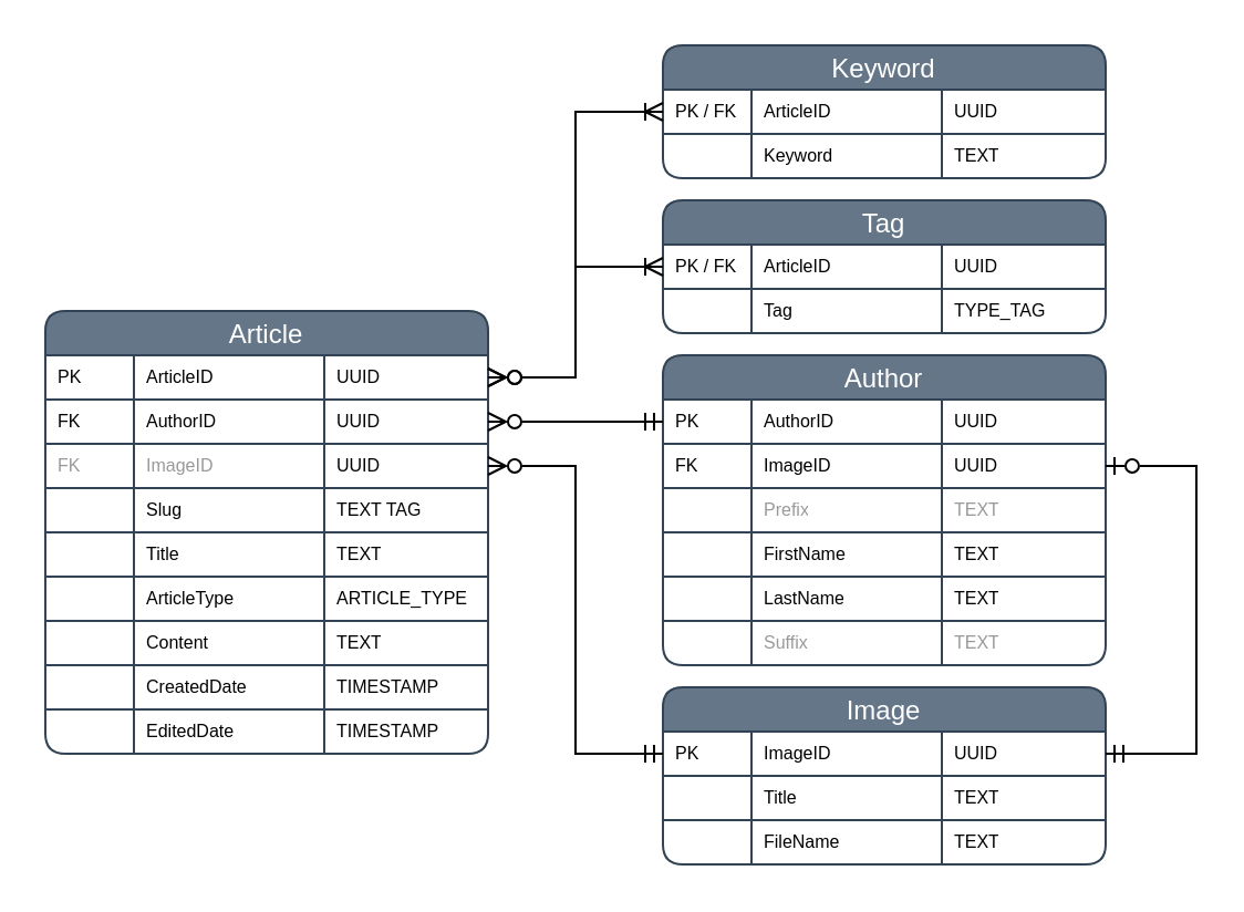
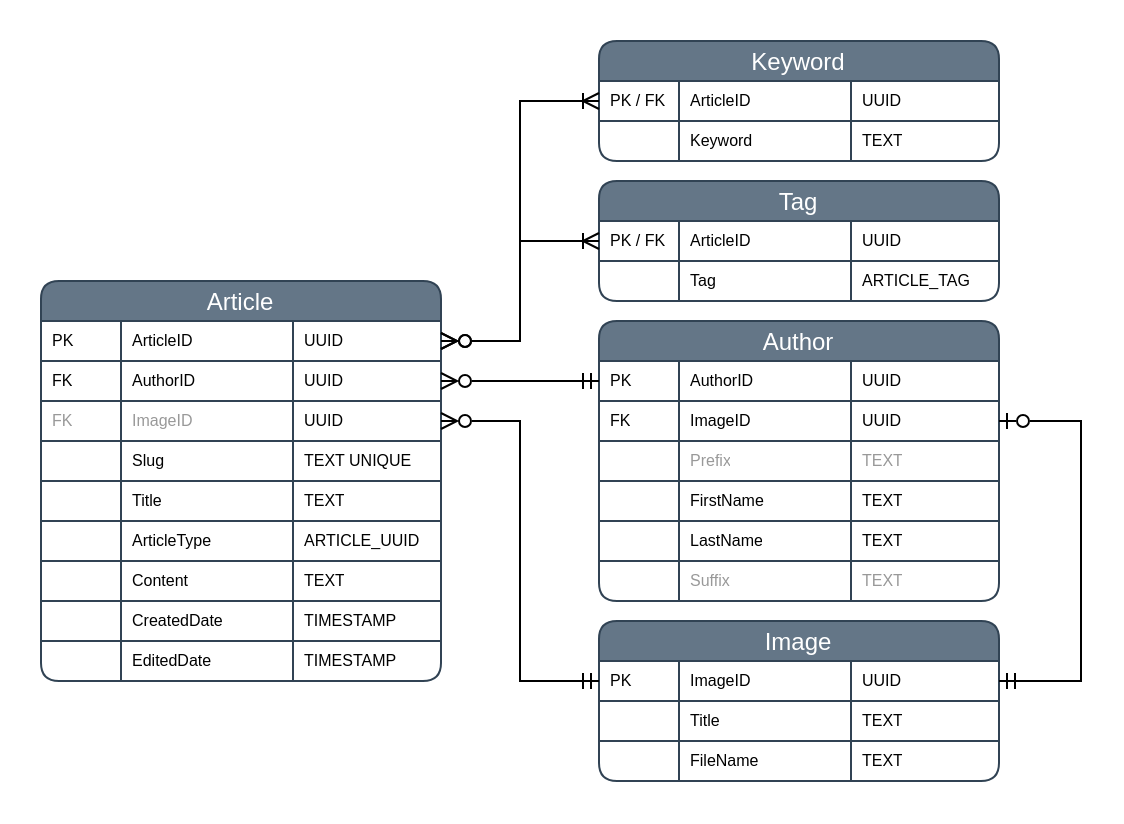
- <mxCell id="72" value="TYPE_TAG" style="shape=partialRectangle;html=1;whiteSpace=wrap;connectable=0;strokeColor=light-dark(#000000, #ffc5c5);overflow=hidden;fillColor=none;top=0;left=0;bottom=0;right=0;pointerEvents=1;fontSize=8;align=left;spacingLeft=4;spacingRight=4;swimlaneFillColor=none;labelBackgroundColor=none;" parent="69" vertex="1"><mxGeometry x="126" width="74" height="20" as="geometry"><mxRectangle width="74" height="20" as="alternateBounds" /></mxGeometry></mxCell>
+ <mxCell id="72" value="ARTICLE_TAG" style="shape=partialRectangle;html=1;whiteSpace=wrap;connectable=0;strokeColor=light-dark(#000000, #ffc5c5);overflow=hidden;fillColor=none;top=0;left=0;bottom=0;right=0;pointerEvents=1;fontSize=8;align=left;spacingLeft=4;spacingRight=4;swimlaneFillColor=none;labelBackgroundColor=none;" parent="69" vertex="1"><mxGeometry x="126" width="74" height="20" as="geometry"><mxRectangle width="74" height="20" as="alternateBounds" /></mxGeometry></mxCell>
- <mxCell id="18" value="TEXT TAG" style="shape=partialRectangle;html=1;whiteSpace=wrap;connectable=0;strokeColor=light-dark(#000000, #ffc5c5);overflow=hidden;fillColor=none;top=0;left=0;bottom=0;right=0;pointerEvents=1;fontSize=8;align=left;spacingLeft=4;spacingRight=4;swimlaneFillColor=none;labelBackgroundColor=none;" parent="15" vertex="1"><mxGeometry x="126" width="74" height="20" as="geometry"><mxRectangle width="74" height="20" as="alternateBounds" /></mxGeometry></mxCell>
+ <mxCell id="18" value="TEXT UNIQUE" style="shape=partialRectangle;html=1;whiteSpace=wrap;connectable=0;strokeColor=light-dark(#000000, #ffc5c5);overflow=hidden;fillColor=none;top=0;left=0;bottom=0;right=0;pointerEvents=1;fontSize=8;align=left;spacingLeft=4;spacingRight=4;swimlaneFillColor=none;labelBackgroundColor=none;" parent="15" vertex="1"><mxGeometry x="126" width="74" height="20" as="geometry"><mxRectangle width="74" height="20" as="alternateBounds" /></mxGeometry></mxCell>
- <mxCell id="26" value="ARTICLE_TYPE" style="shape=partialRectangle;html=1;whiteSpace=wrap;connectable=0;strokeColor=light-dark(#000000, #ffc5c5);overflow=hidden;fillColor=none;top=0;left=0;bottom=0;right=0;pointerEvents=1;fontSize=8;align=left;spacingLeft=4;spacingRight=4;swimlaneFillColor=none;labelBackgroundColor=none;" parent="23" vertex="1"><mxGeometry x="126" width="74" height="20" as="geometry"><mxRectangle width="74" height="20" as="alternateBounds" /></mxGeometry></mxCell>
+ <mxCell id="26" value="ARTICLE_UUID" style="shape=partialRectangle;html=1;whiteSpace=wrap;connectable=0;strokeColor=light-dark(#000000, #ffc5c5);overflow=hidden;fillColor=none;top=0;left=0;bottom=0;right=0;pointerEvents=1;fontSize=8;align=left;spacingLeft=4;spacingRight=4;swimlaneFillColor=none;labelBackgroundColor=none;" parent="23" vertex="1"><mxGeometry x="126" width="74" height="20" as="geometry"><mxRectangle width="74" height="20" as="alternateBounds" /></mxGeometry></mxCell>
